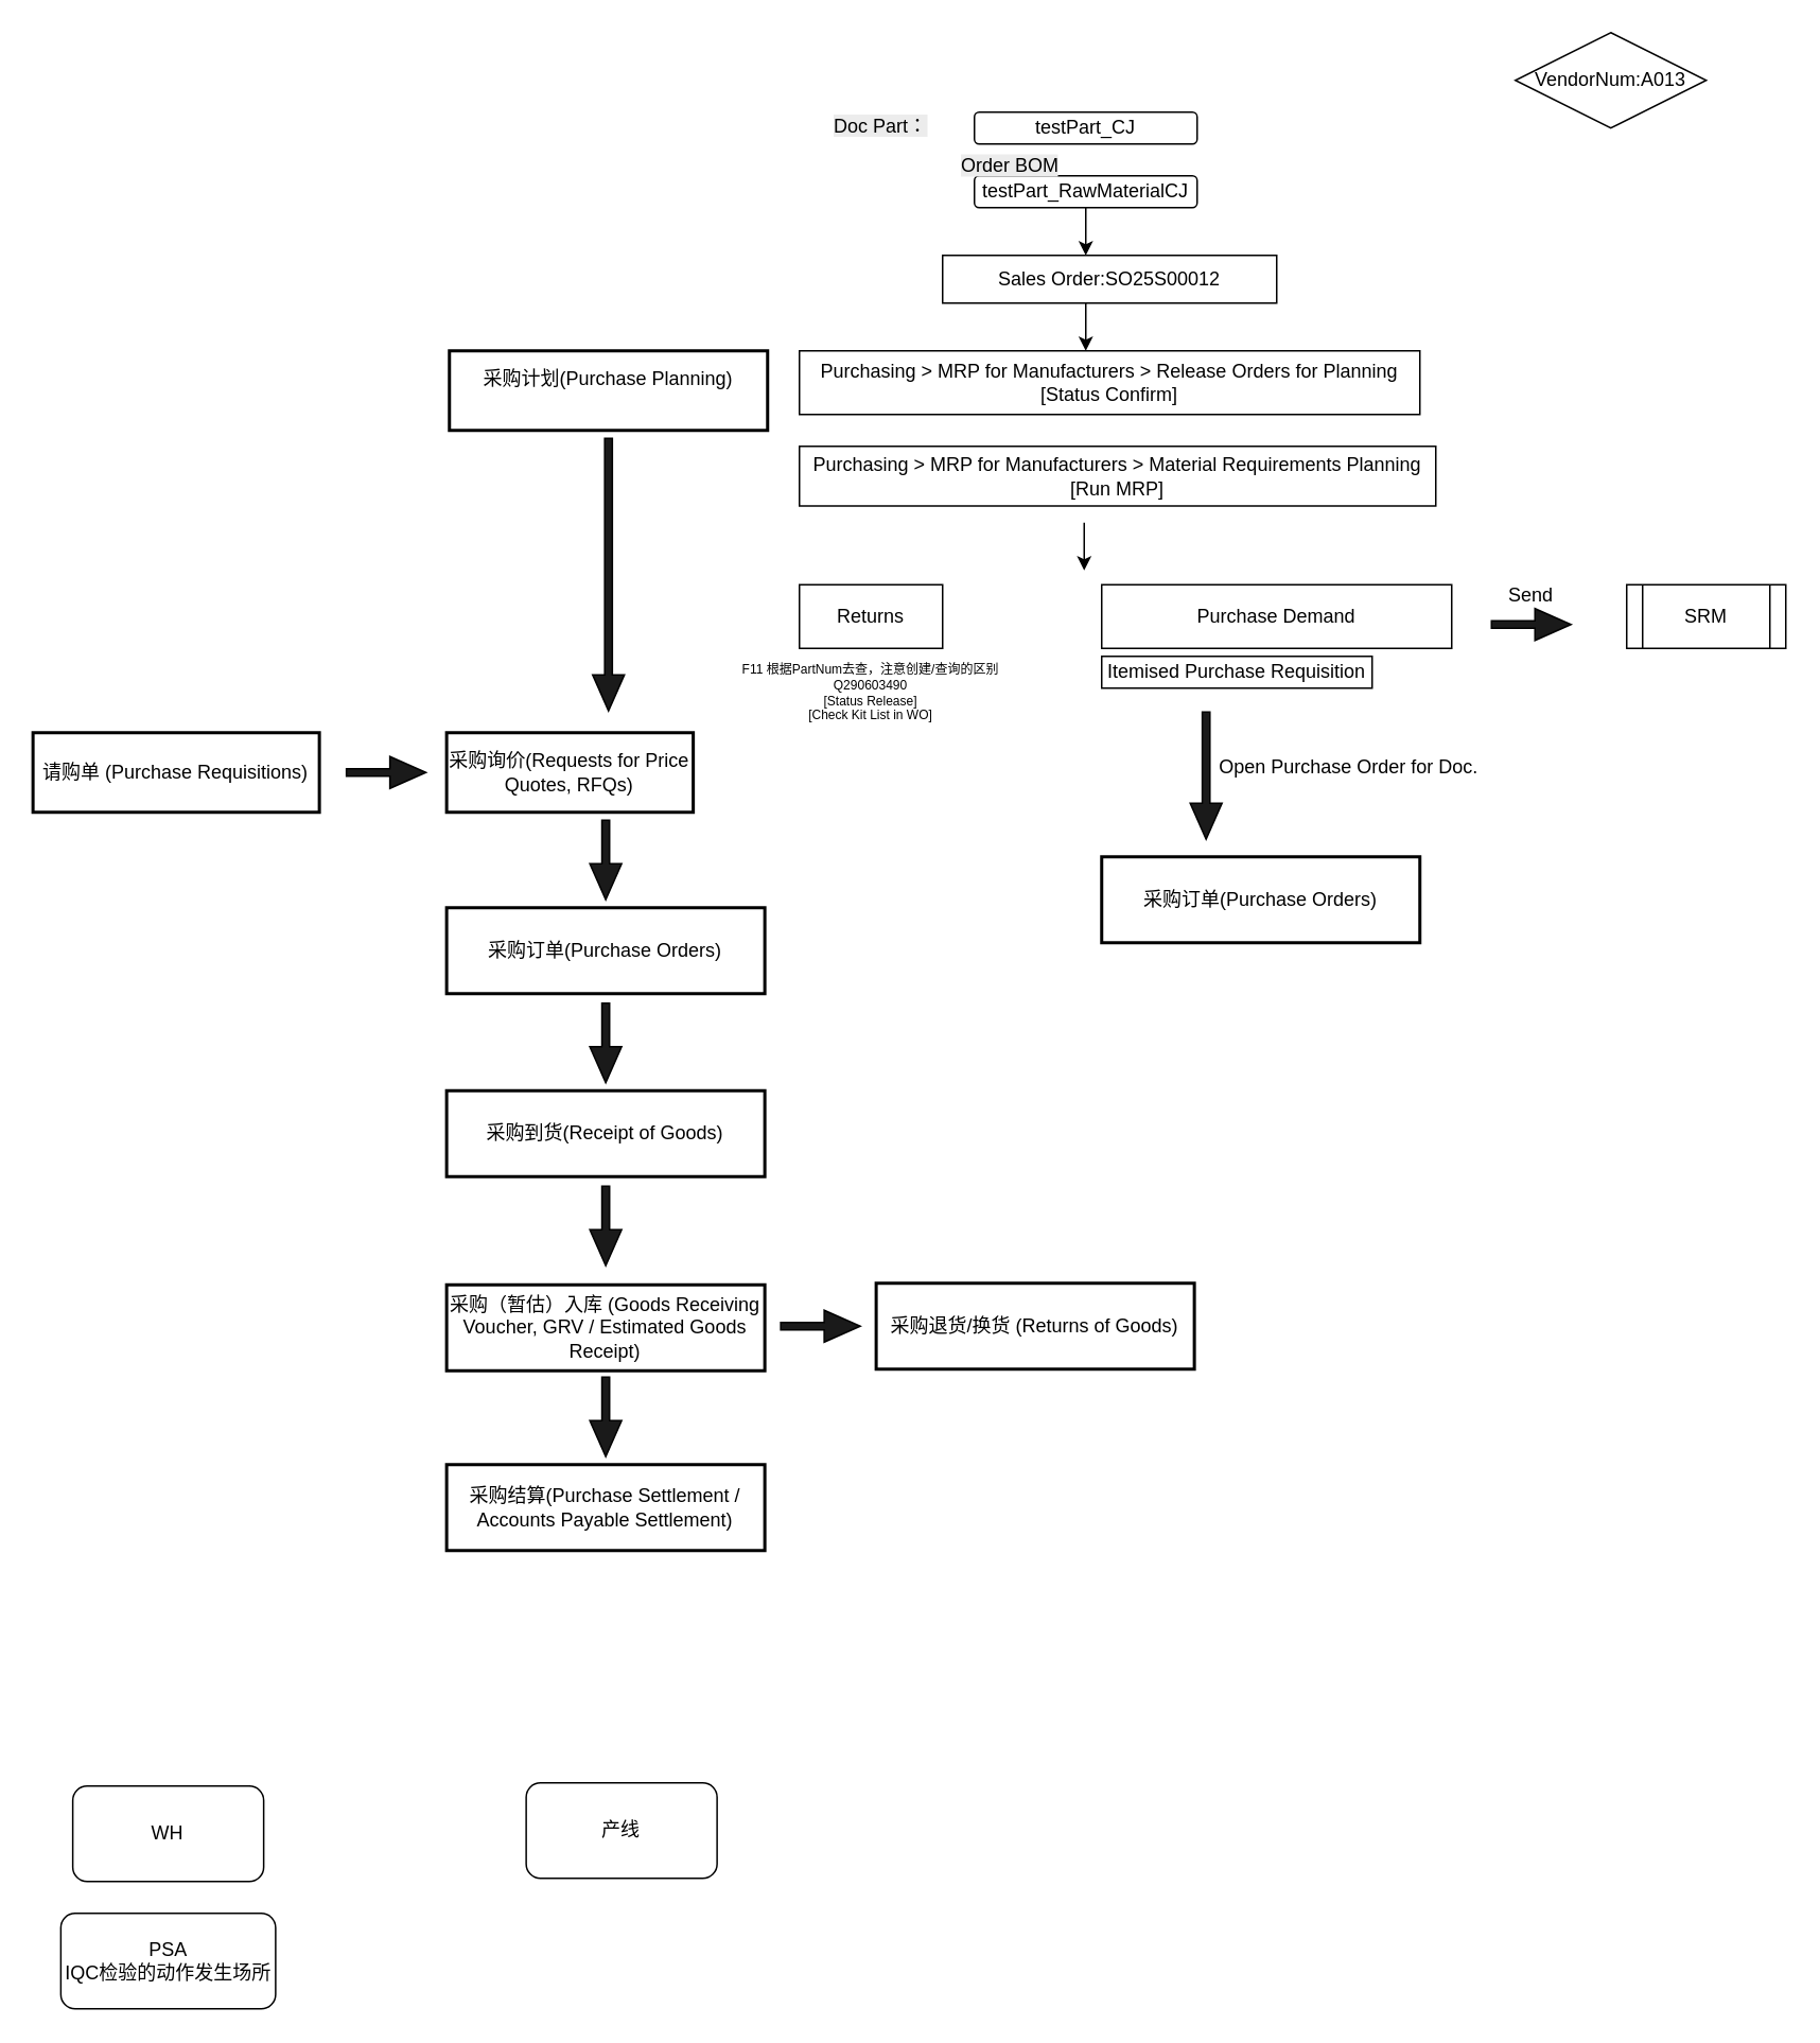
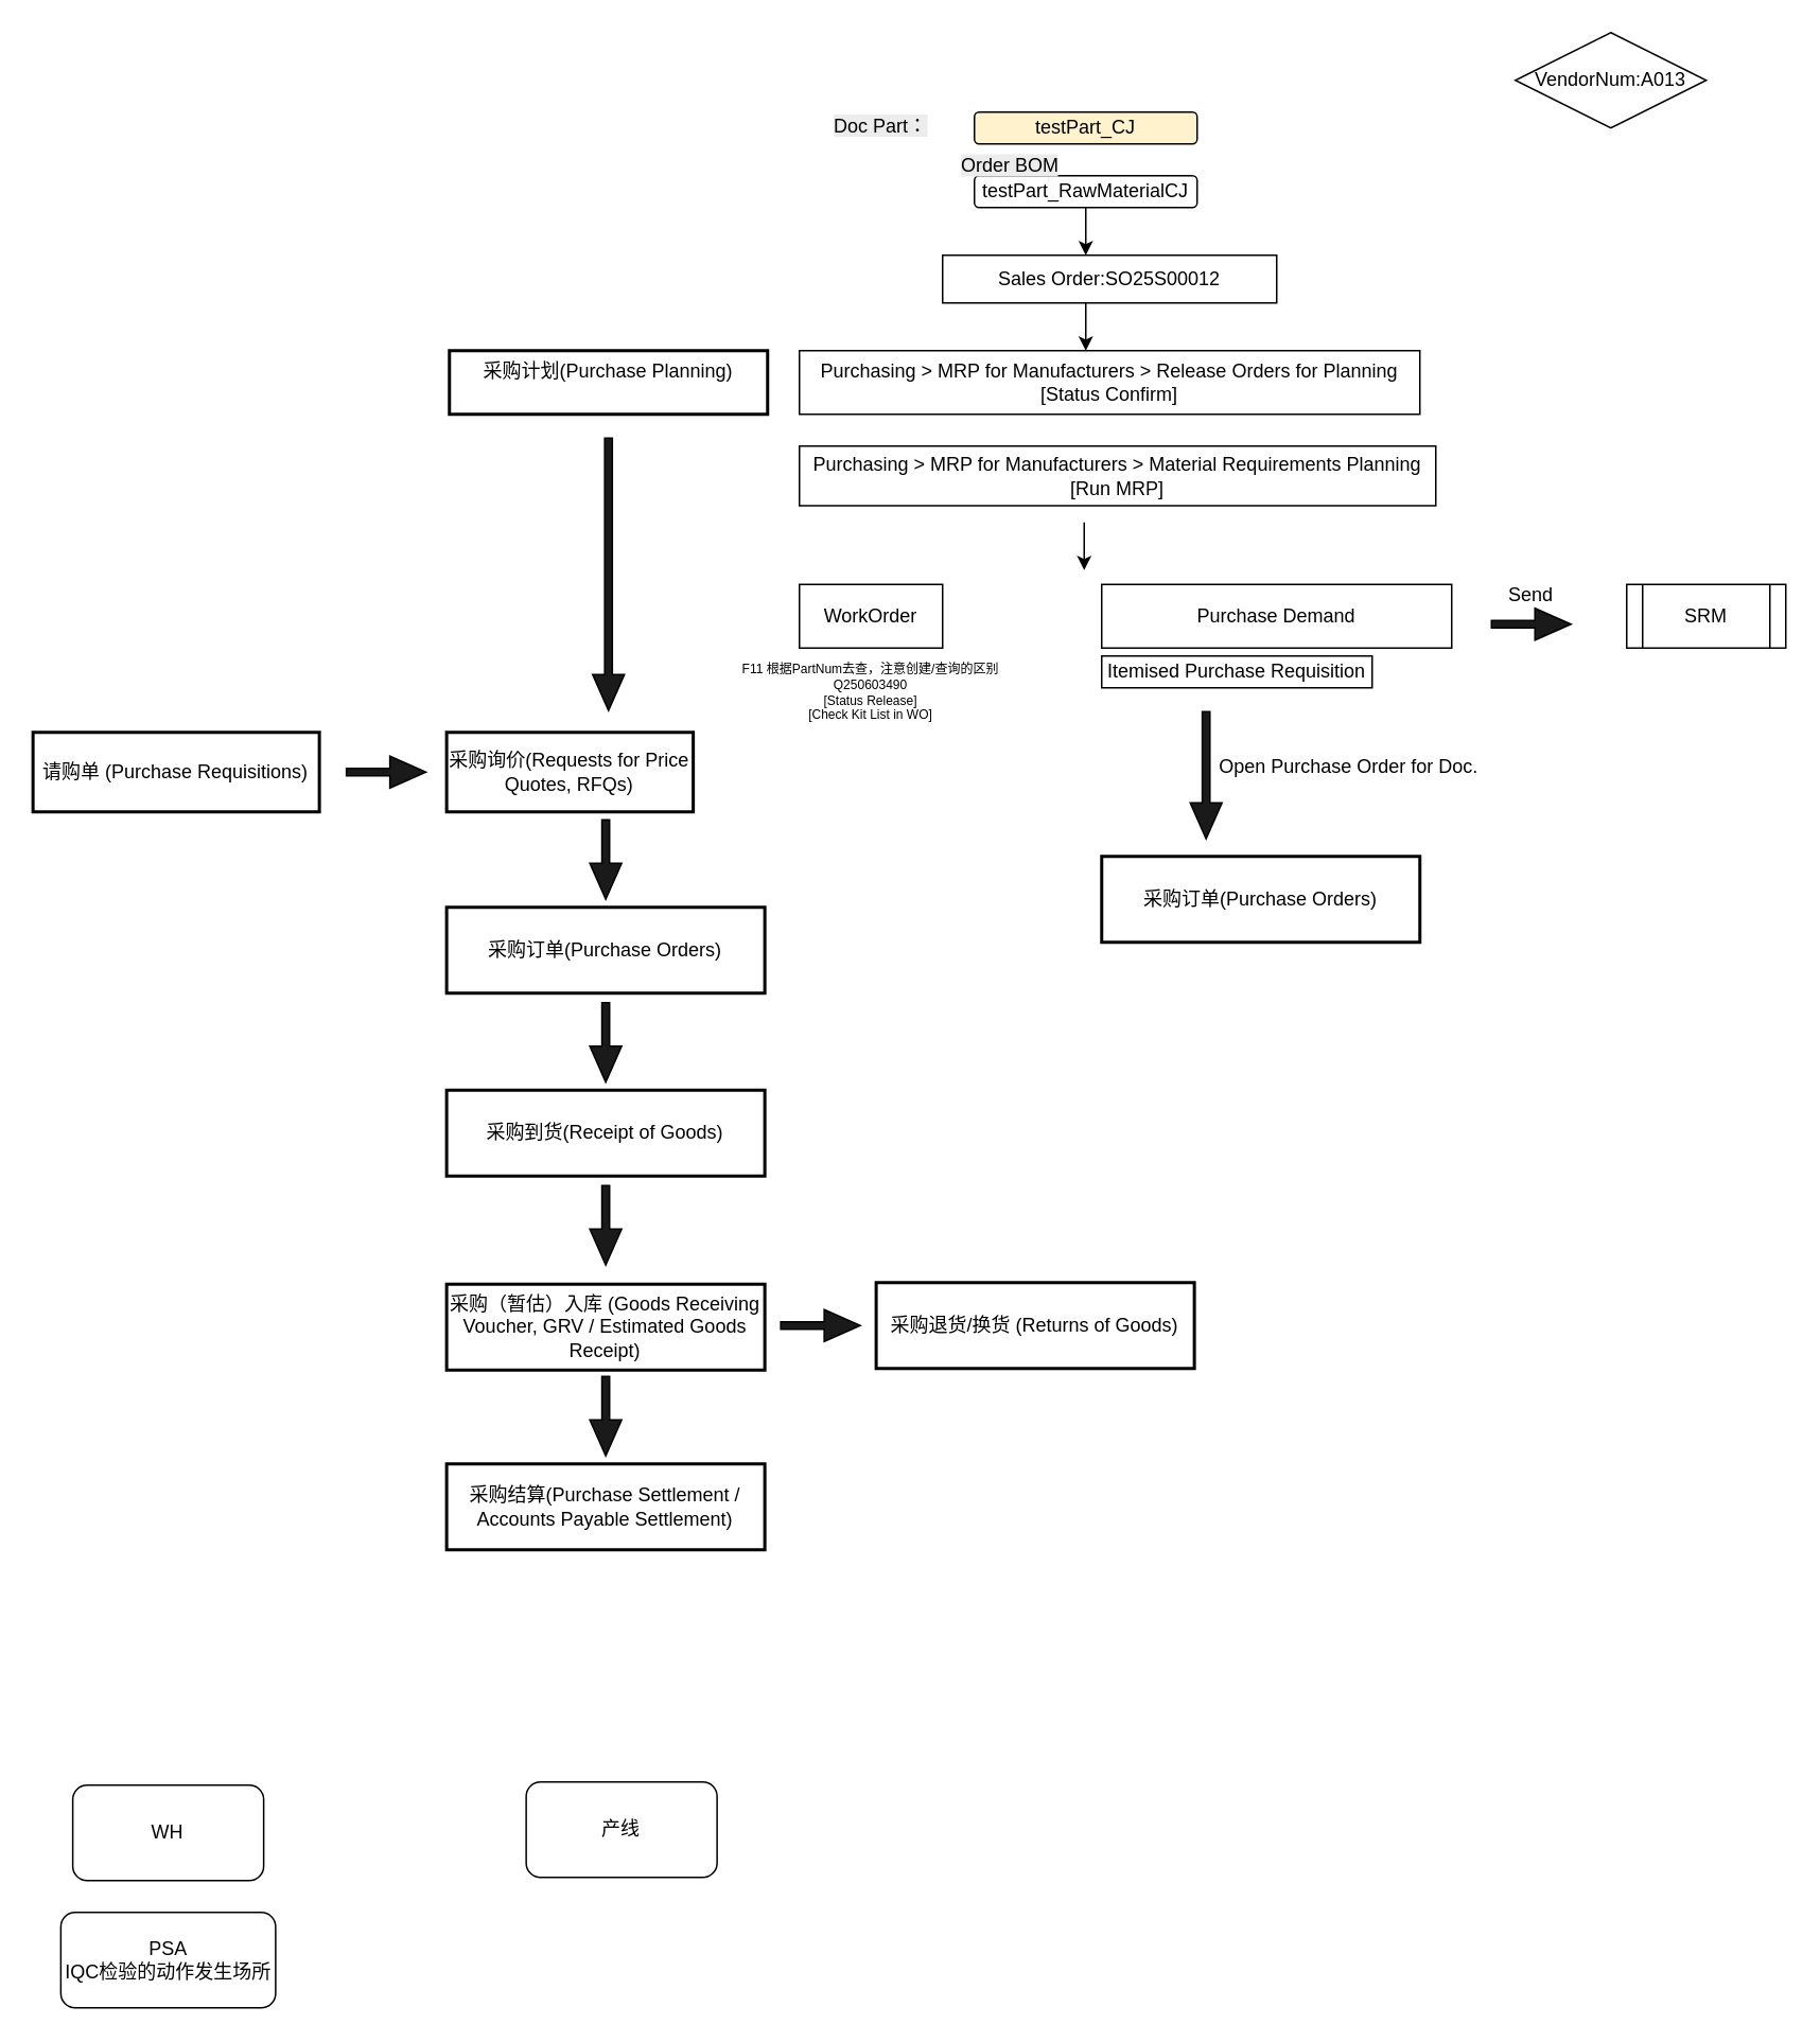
- <mxCell id="30" value="testPart_CJ" style="rounded=1;whiteSpace=wrap;html=1;" vertex="1" parent="1"><mxGeometry x="612" y="70" width="140" height="20" as="geometry" /></mxCell>
+ <mxCell id="30" value="testPart_CJ" style="rounded=1;whiteSpace=wrap;html=1;fillColor=#fff2cc;" vertex="1" parent="1"><mxGeometry x="612" y="70" width="140" height="20" as="geometry" /></mxCell>
- <mxCell id="2" value="采购计划(Purchase Planning)&#10;" style="whiteSpace=wrap;strokeWidth=2;" vertex="1" parent="1"><mxGeometry x="282" y="220" width="200" height="50" as="geometry" /></mxCell>
+ <mxCell id="2" value="采购计划(Purchase Planning)&#10;" style="whiteSpace=wrap;strokeWidth=2;" vertex="1" parent="1"><mxGeometry x="282" y="220" width="200" height="40" as="geometry" /></mxCell>
- <mxCell id="23" value="Returns" style="rounded=0;whiteSpace=wrap;html=1;" vertex="1" parent="1"><mxGeometry x="502" y="367" width="90" height="40" as="geometry" /></mxCell>
+ <mxCell id="23" value="WorkOrder" style="rounded=0;whiteSpace=wrap;html=1;" vertex="1" parent="1"><mxGeometry x="502" y="367" width="90" height="40" as="geometry" /></mxCell>
- <mxCell id="29" value="F11 根据PartNum去查，注意创建/查询的区别&lt;div&gt;Q290603490&lt;/div&gt;&lt;div&gt;[Status Release]&lt;/div&gt;&lt;div&gt;[Check Kit List in WO]&lt;/div&gt;" style="text;html=1;align=center;verticalAlign=middle;whiteSpace=wrap;rounded=0;fontSize=8;" vertex="1" parent="1"><mxGeometry x="457" y="412" width="180" height="46" as="geometry" /></mxCell>
+ <mxCell id="29" value="F11 根据PartNum去查，注意创建/查询的区别&lt;div&gt;Q250603490&lt;/div&gt;&lt;div&gt;[Status Release]&lt;/div&gt;&lt;div&gt;[Check Kit List in WO]&lt;/div&gt;" style="text;html=1;align=center;verticalAlign=middle;whiteSpace=wrap;rounded=0;fontSize=8;" vertex="1" parent="1"><mxGeometry x="457" y="412" width="180" height="46" as="geometry" /></mxCell>
